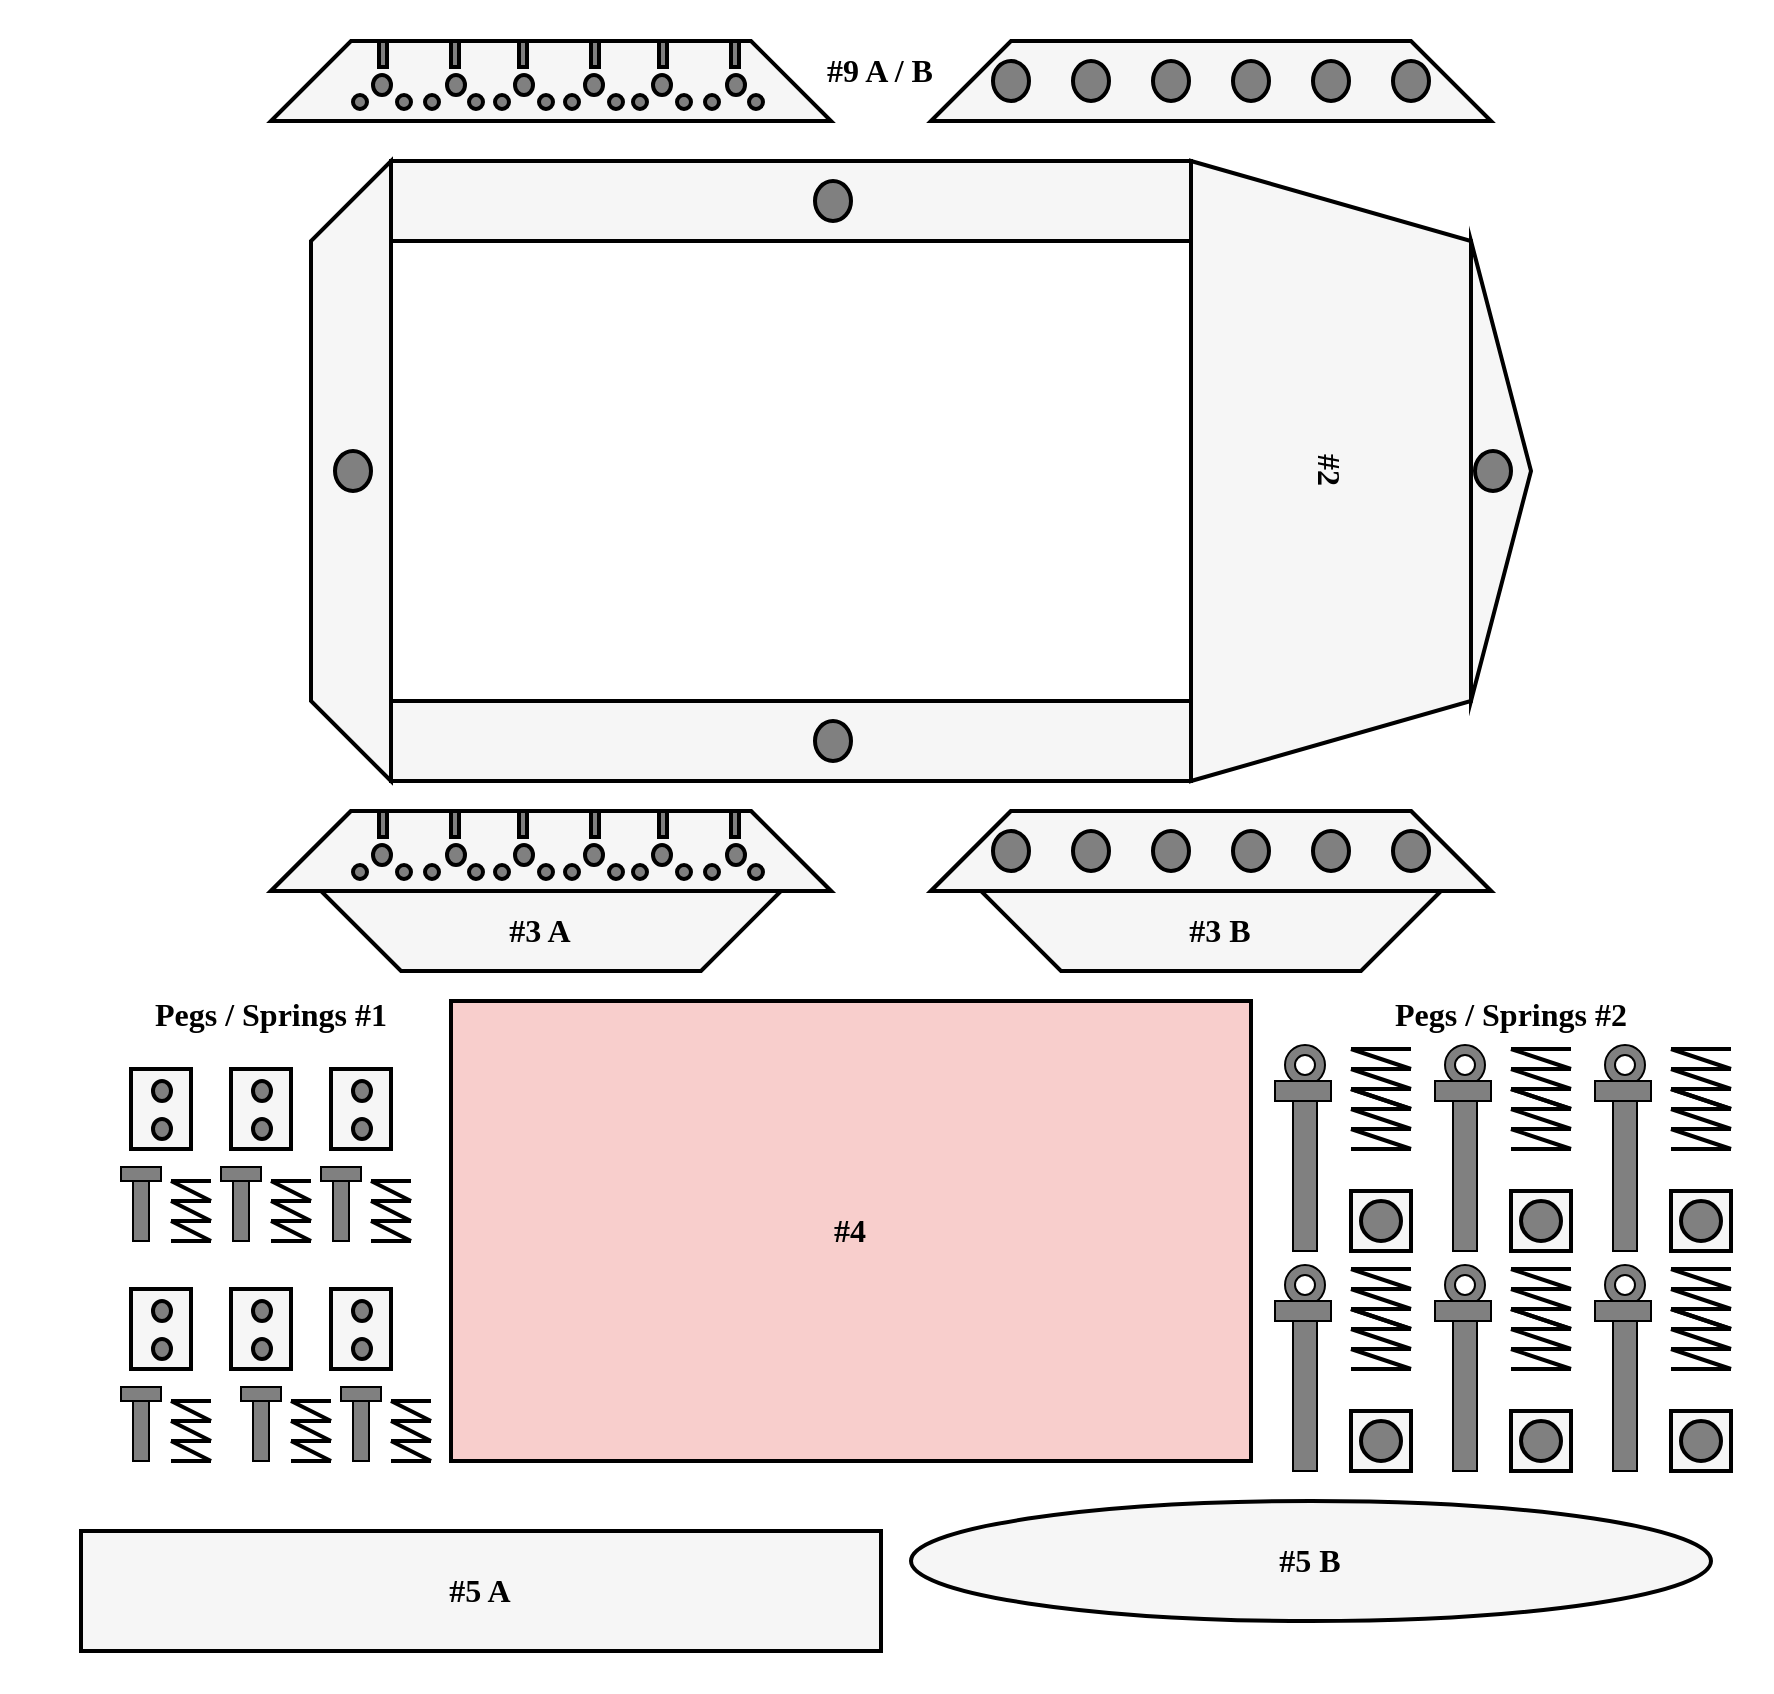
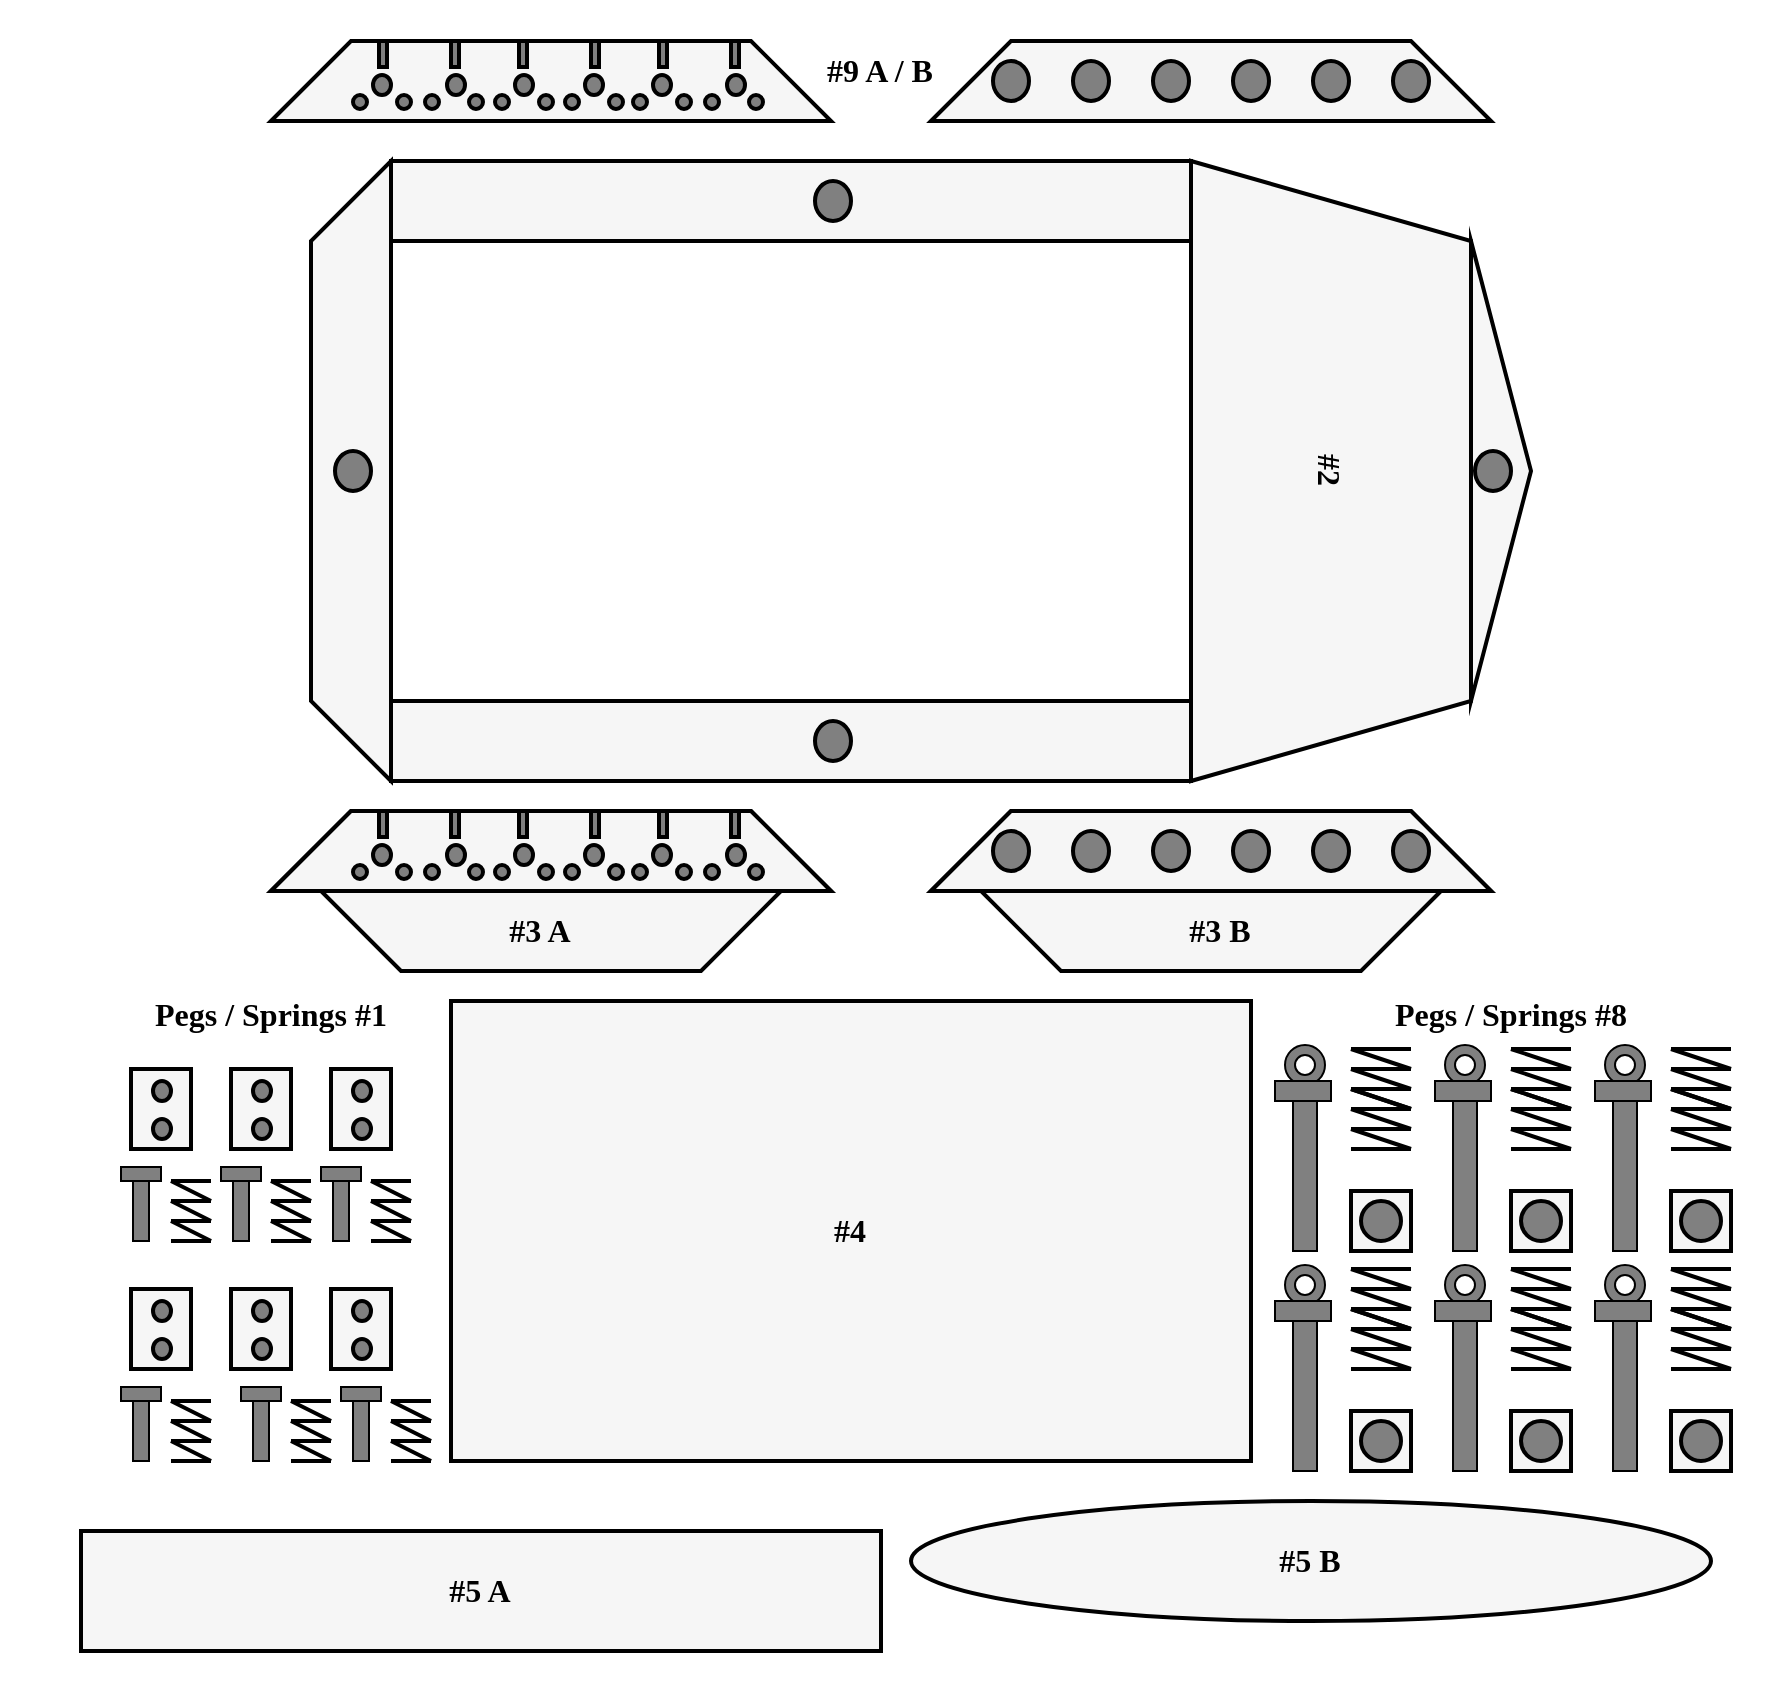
- <mxCell id="159" value="Pegs / Springs #2" style="rounded=0;whiteSpace=wrap;html=1;fillColor=none;fontSize=16;fontFamily=Fira Code;fontSource=https%3A%2F%2Ffonts.googleapis.com%2Fcss%3Ffamily%3DFira%2BCode;fontStyle=1;strokeWidth=2;strokeColor=none;" vertex="1" parent="1"><mxGeometry x="665" y="492" width="181" height="30" as="geometry" /></mxCell>
+ <mxCell id="159" value="Pegs / Springs #8" style="rounded=0;whiteSpace=wrap;html=1;fillColor=none;fontSize=16;fontFamily=Fira Code;fontSource=https%3A%2F%2Ffonts.googleapis.com%2Fcss%3Ffamily%3DFira%2BCode;fontStyle=1;strokeWidth=2;strokeColor=none;" vertex="1" parent="1"><mxGeometry x="665" y="492" width="181" height="30" as="geometry" /></mxCell>
- <mxCell id="15" value="#4" style="rounded=0;whiteSpace=wrap;html=1;strokeWidth=2;fillColor=#f8cecc;fontSize=16;fontFamily=Fira Code;fontSource=https%3A%2F%2Ffonts.googleapis.com%2Fcss%3Ffamily%3DFira%2BCode;fontStyle=1;" vertex="1" parent="1"><mxGeometry x="225" y="500" width="400" height="230" as="geometry" /></mxCell>
+ <mxCell id="15" value="#4" style="rounded=0;whiteSpace=wrap;html=1;strokeWidth=2;fillColor=#F6F6F6;fontSize=16;fontFamily=Fira Code;fontSource=https%3A%2F%2Ffonts.googleapis.com%2Fcss%3Ffamily%3DFira%2BCode;fontStyle=1" vertex="1" parent="1"><mxGeometry x="225" y="500" width="400" height="230" as="geometry" /></mxCell>
